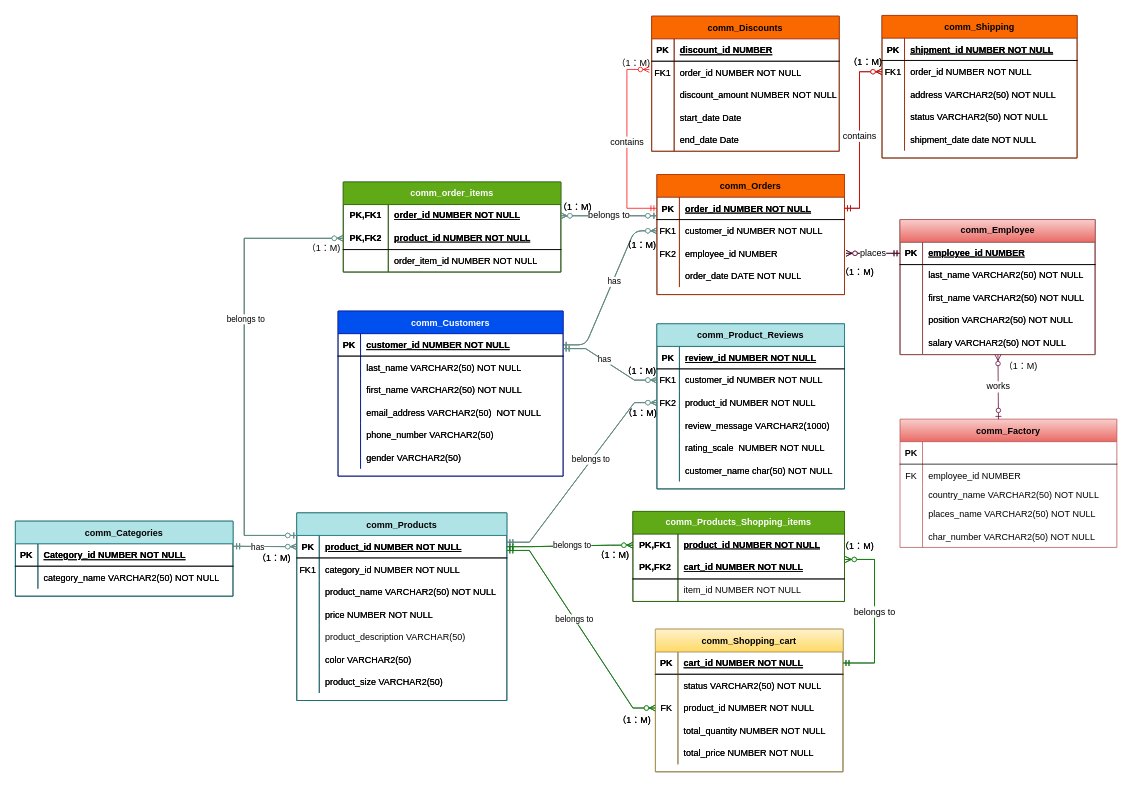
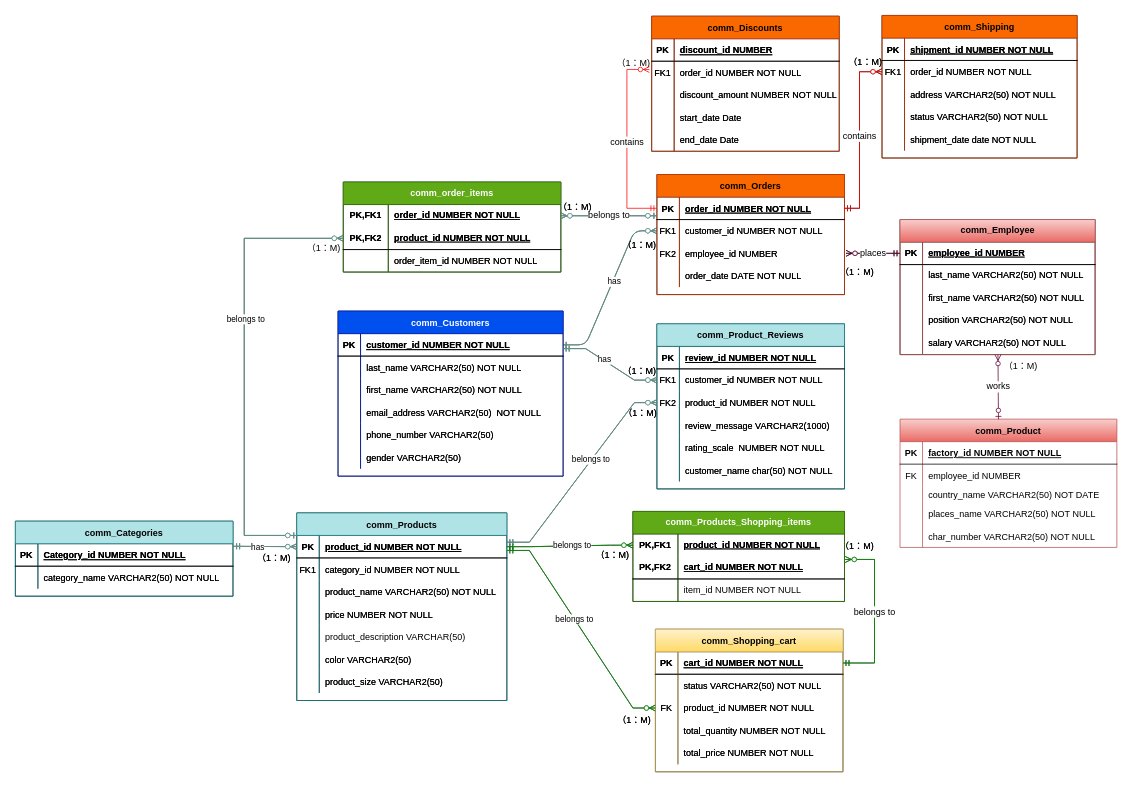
- <mxCell id="347" value="comm_Factory" style="shape=table;startSize=30;container=1;collapsible=1;childLayout=tableLayout;fixedRows=1;rowLines=0;fontStyle=1;align=center;resizeLast=1;fillColor=#f8cecc;gradientColor=#ea6b66;strokeColor=#b85450;" parent="1" vertex="1"><mxGeometry x="1199" y="558" width="289" height="171" as="geometry" /></mxCell>
+ <mxCell id="347" value="comm_Product" style="shape=table;startSize=30;container=1;collapsible=1;childLayout=tableLayout;fixedRows=1;rowLines=0;fontStyle=1;align=center;resizeLast=1;fillColor=#f8cecc;gradientColor=#ea6b66;strokeColor=#b85450;" parent="1" vertex="1"><mxGeometry x="1199" y="558" width="289" height="171" as="geometry" /></mxCell>
+ <mxCell id="350" value="factory_id NUMBER NOT NULL " style="shape=partialRectangle;overflow=hidden;connectable=0;fillColor=none;top=0;left=0;bottom=0;right=0;align=left;spacingLeft=6;fontStyle=5;" parent="348" vertex="1"><mxGeometry x="30" width="259" height="30" as="geometry"><mxRectangle width="259" height="30" as="alternateBounds" /></mxGeometry></mxCell>
- <mxCell id="356" value="country_name VARCHAR2(50) NOT NULL" style="shape=partialRectangle;overflow=hidden;connectable=0;fillColor=none;top=0;left=0;bottom=0;right=0;align=left;spacingLeft=6;" parent="354" vertex="1"><mxGeometry x="30" width="259" height="20" as="geometry"><mxRectangle width="259" height="20" as="alternateBounds" /></mxGeometry></mxCell>
+ <mxCell id="356" value="country_name VARCHAR2(50) NOT DATE" style="shape=partialRectangle;overflow=hidden;connectable=0;fillColor=none;top=0;left=0;bottom=0;right=0;align=left;spacingLeft=6;" parent="354" vertex="1"><mxGeometry x="30" width="259" height="20" as="geometry"><mxRectangle width="259" height="20" as="alternateBounds" /></mxGeometry></mxCell>
